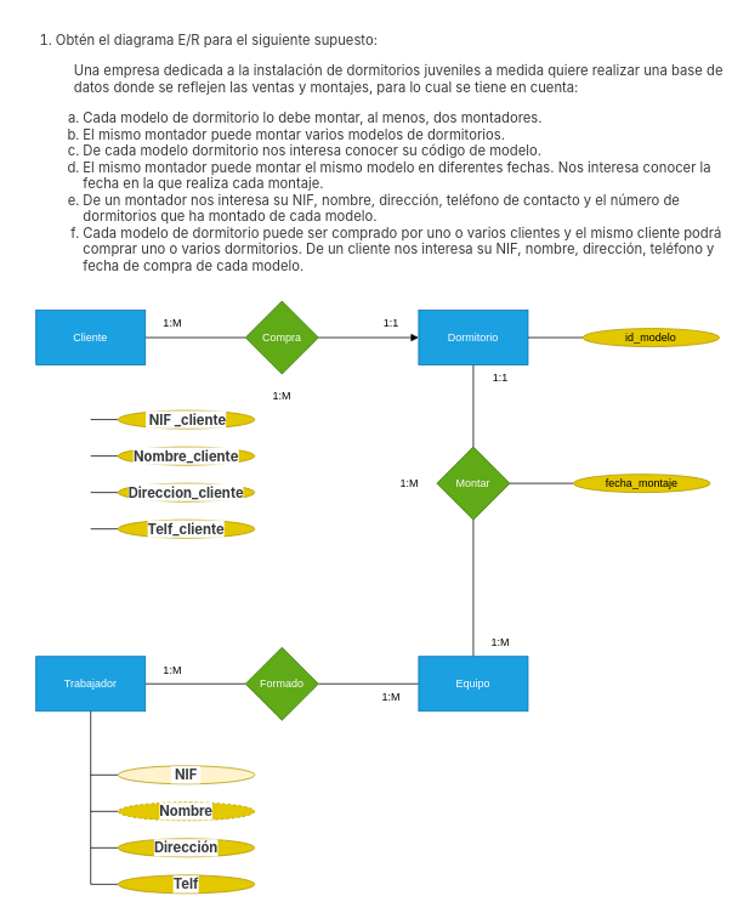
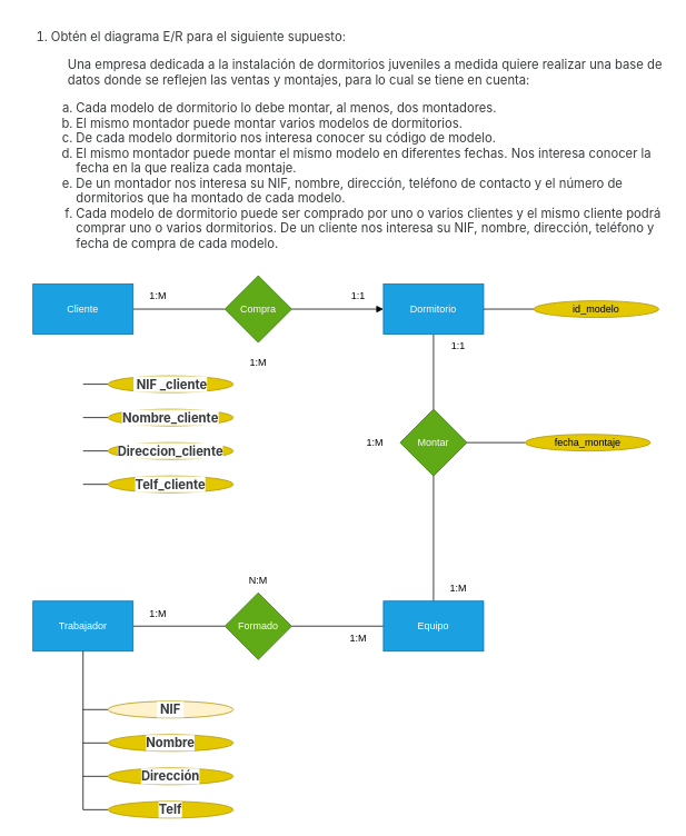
+ <mxCell id="23" value="N:M" style="text;html=1;strokeColor=none;fillColor=none;align=center;verticalAlign=middle;whiteSpace=wrap;rounded=0;" parent="1" vertex="1"><mxGeometry x="279" y="680" width="60" height="30" as="geometry" /></mxCell>
- <mxCell id="31" value="&lt;span style=&quot;color: rgb(55, 58, 60); font-family: -apple-system, BlinkMacSystemFont, &amp;quot;Segoe UI&amp;quot;, Roboto, &amp;quot;Helvetica Neue&amp;quot;, Arial, sans-serif, &amp;quot;Apple Color Emoji&amp;quot;, &amp;quot;Segoe UI Emoji&amp;quot;, &amp;quot;Segoe UI Symbol&amp;quot;; font-size: 15px; font-weight: 700; text-align: left; background-color: rgb(255, 255, 255);&quot;&gt;Nombre&lt;/span&gt;" style="ellipse;whiteSpace=wrap;html=1;fillColor=#e3c800;fontColor=#000000;strokeColor=#B09500;dashed=1;" parent="1" vertex="1"><mxGeometry x="129" y="880" width="150" height="20" as="geometry" /></mxCell>
+ <mxCell id="31" value="&lt;span style=&quot;color: rgb(55, 58, 60); font-family: -apple-system, BlinkMacSystemFont, &amp;quot;Segoe UI&amp;quot;, Roboto, &amp;quot;Helvetica Neue&amp;quot;, Arial, sans-serif, &amp;quot;Apple Color Emoji&amp;quot;, &amp;quot;Segoe UI Emoji&amp;quot;, &amp;quot;Segoe UI Symbol&amp;quot;; font-size: 15px; font-weight: 700; text-align: left; background-color: rgb(255, 255, 255);&quot;&gt;Nombre&lt;/span&gt;" style="ellipse;whiteSpace=wrap;html=1;fillColor=#e3c800;fontColor=#000000;strokeColor=#B09500;" parent="1" vertex="1"><mxGeometry x="129" y="880" width="150" height="20" as="geometry" /></mxCell>
